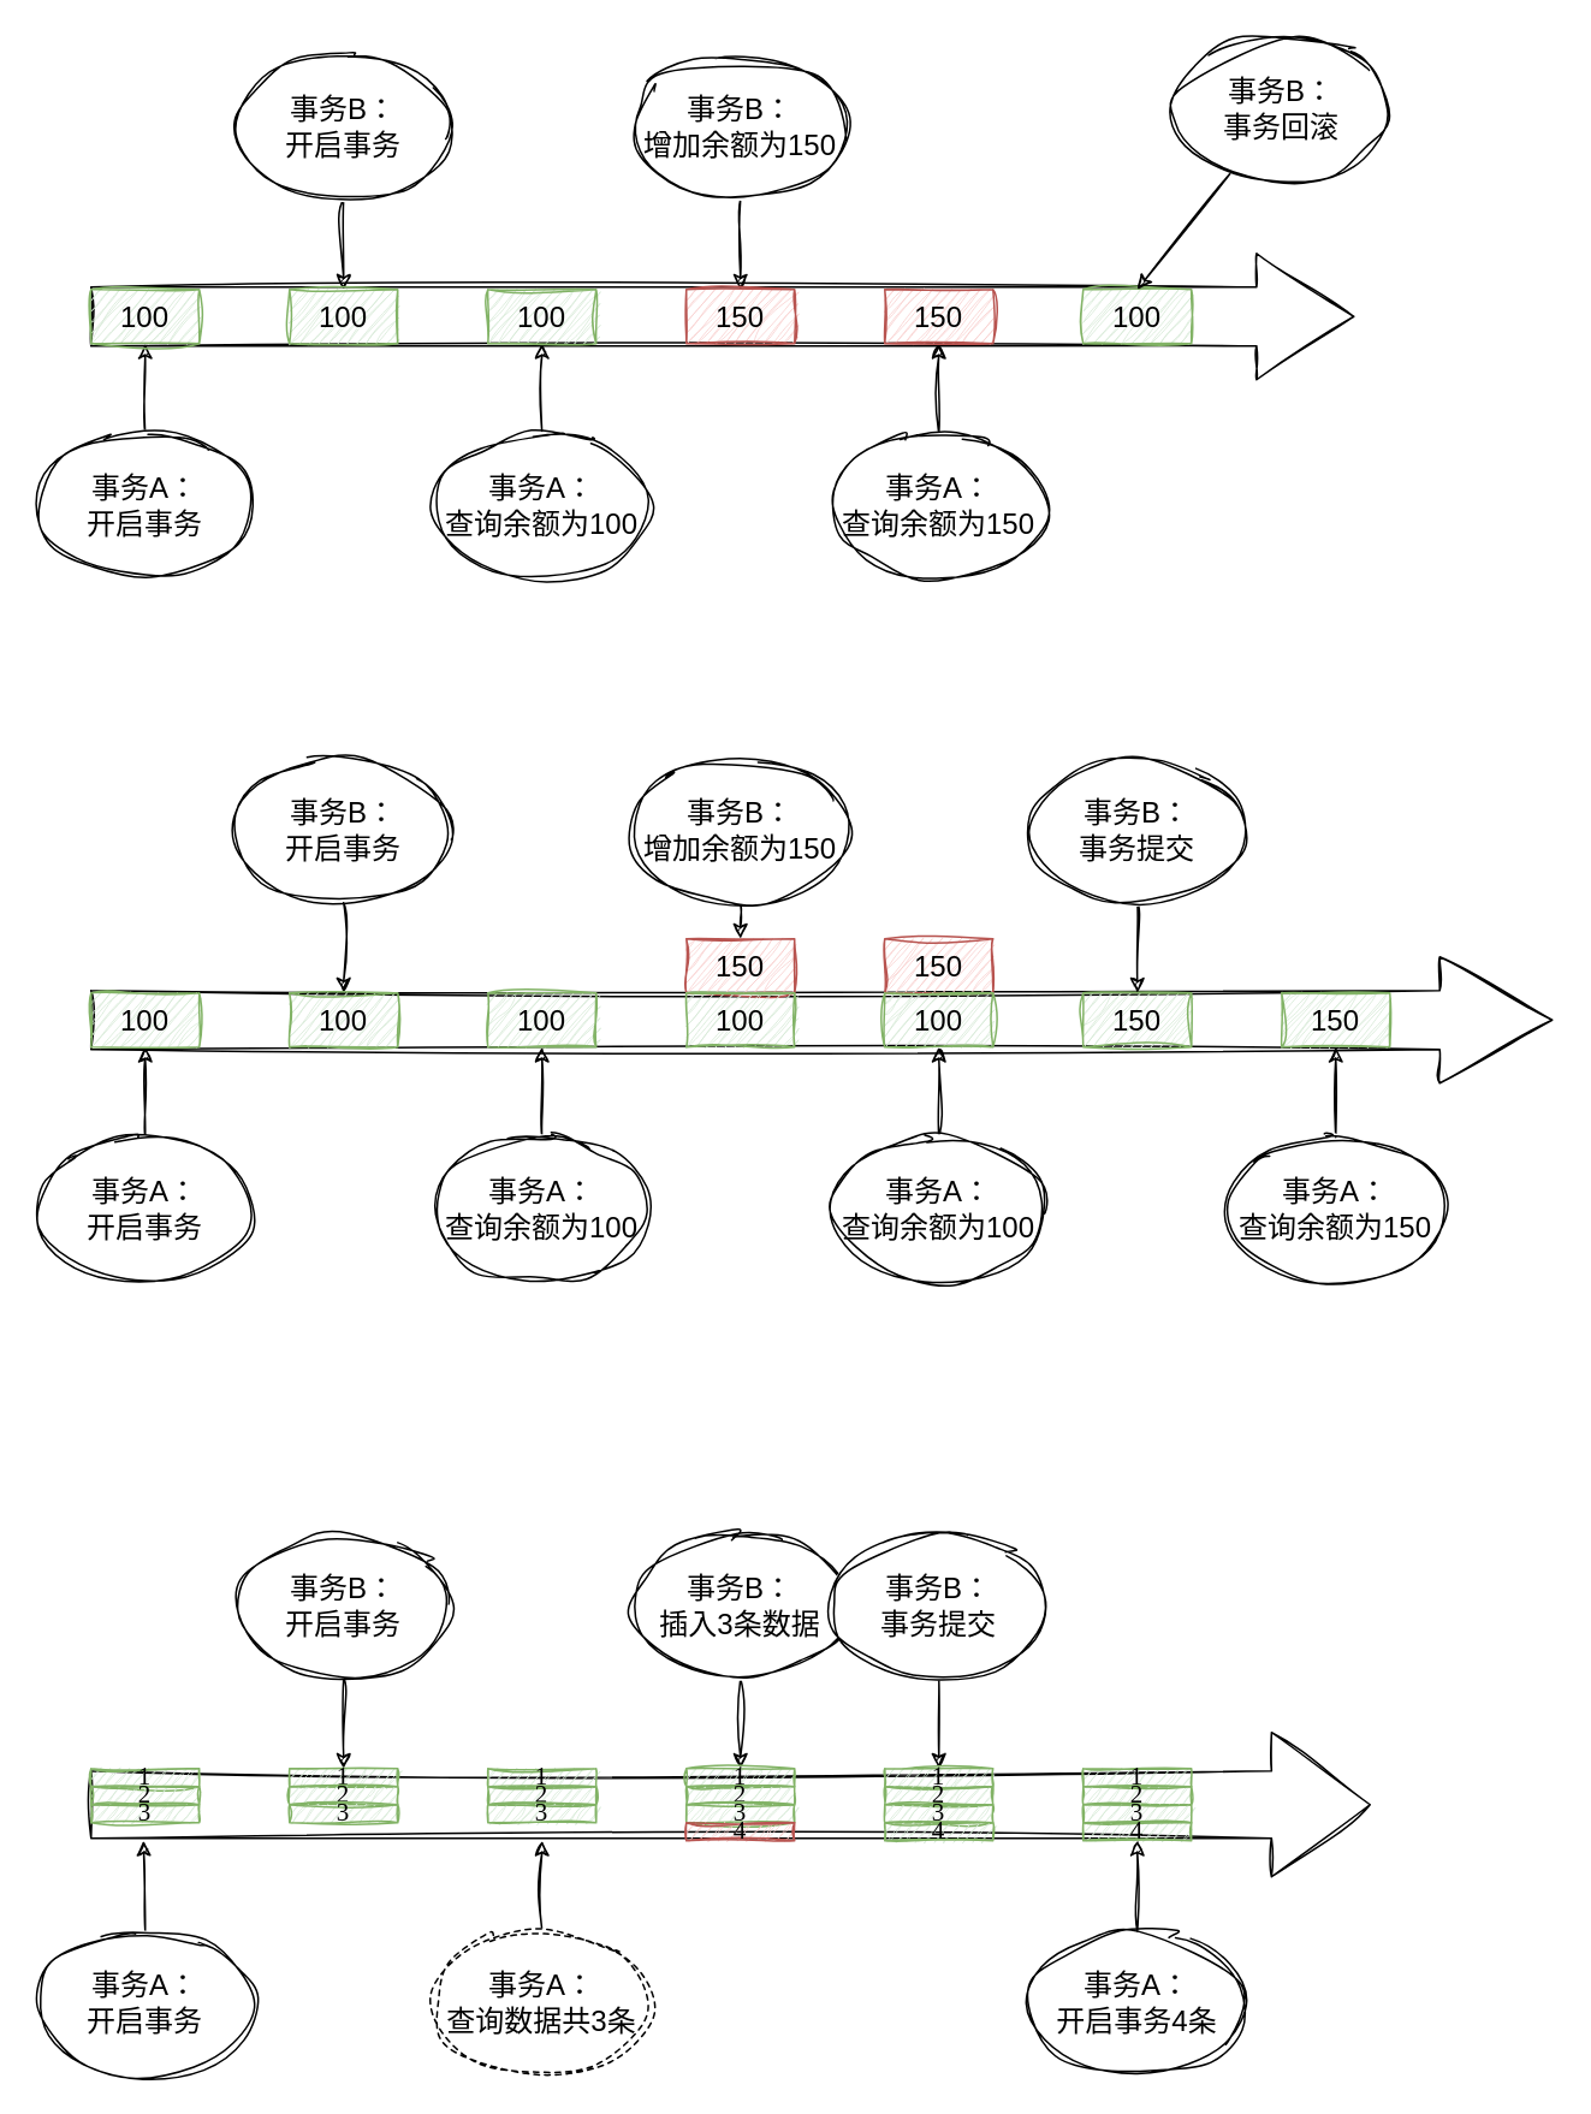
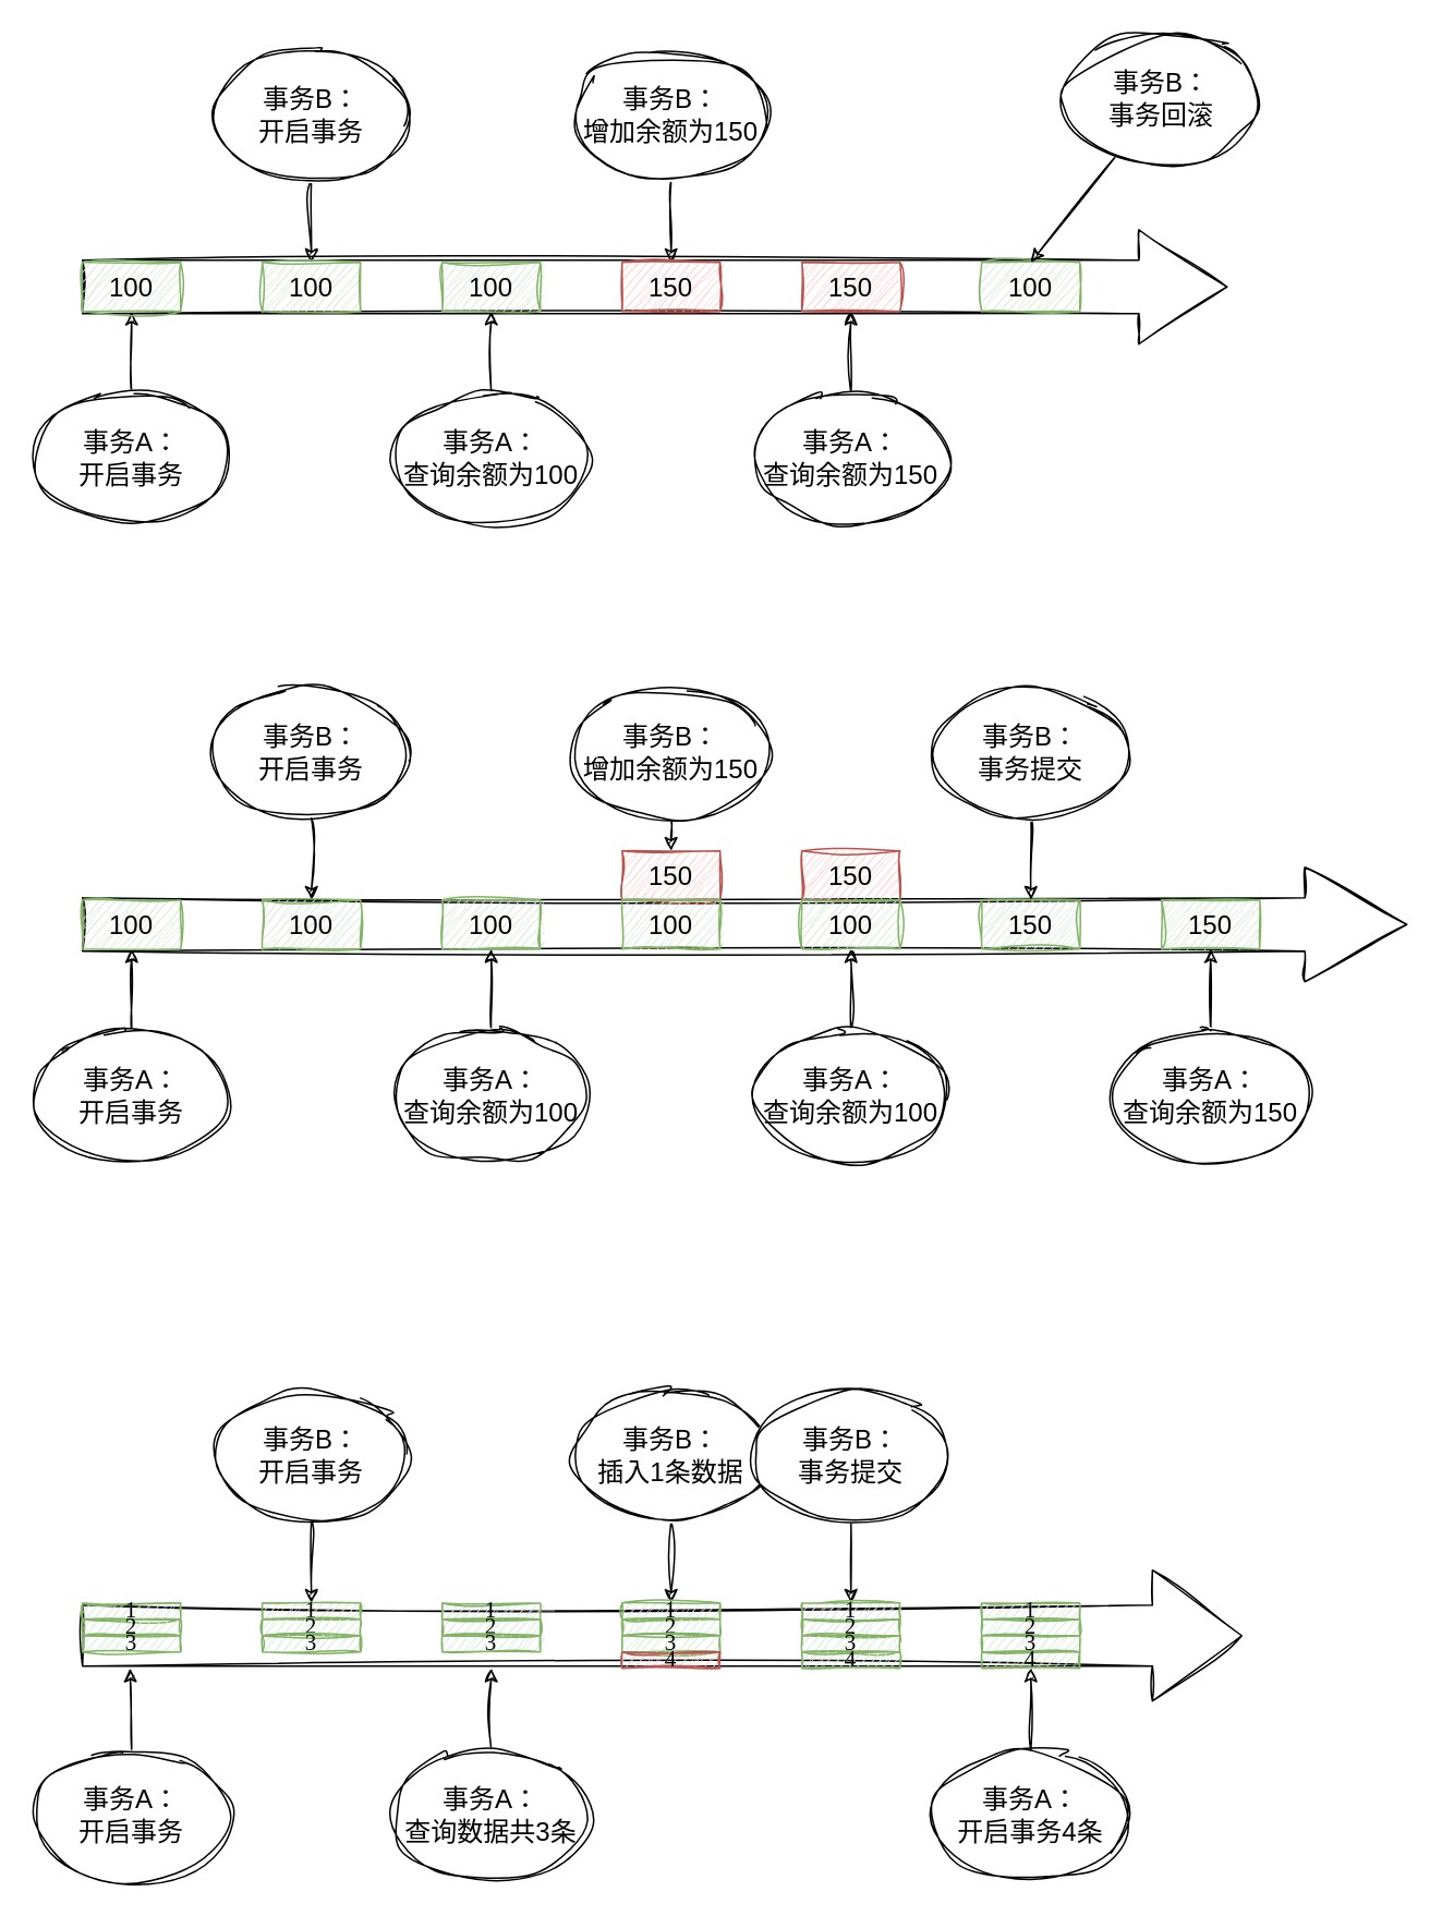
- <mxCell id="53" value="事务B：&lt;br style=&quot;font-size: 16px;&quot;&gt;插入3条数据" style="ellipse;whiteSpace=wrap;html=1;hachureGap=4;fontFamily=Helvetica;fontSize=16;sketch=1;curveFitting=1;jiggle=2;" vertex="1" parent="1"><mxGeometry x="350" y="850" width="120" height="80" as="geometry" /></mxCell>
+ <mxCell id="53" value="事务B：&lt;br style=&quot;font-size: 16px;&quot;&gt;插入1条数据" style="ellipse;whiteSpace=wrap;html=1;hachureGap=4;fontFamily=Helvetica;fontSize=16;sketch=1;curveFitting=1;jiggle=2;" vertex="1" parent="1"><mxGeometry x="350" y="850" width="120" height="80" as="geometry" /></mxCell>
- <mxCell id="51" value="事务A：&lt;br style=&quot;font-size: 16px;&quot;&gt;查询数据共3条" style="ellipse;whiteSpace=wrap;html=1;hachureGap=4;fontFamily=Helvetica;fontSize=16;sketch=1;curveFitting=1;jiggle=2;dashed=1;" vertex="1" parent="1"><mxGeometry x="240" y="1070" width="120" height="80" as="geometry" /></mxCell>
+ <mxCell id="51" value="事务A：&lt;br style=&quot;font-size: 16px;&quot;&gt;查询数据共3条" style="ellipse;whiteSpace=wrap;html=1;hachureGap=4;fontFamily=Helvetica;fontSize=16;sketch=1;curveFitting=1;jiggle=2;" vertex="1" parent="1"><mxGeometry x="240" y="1070" width="120" height="80" as="geometry" /></mxCell>
